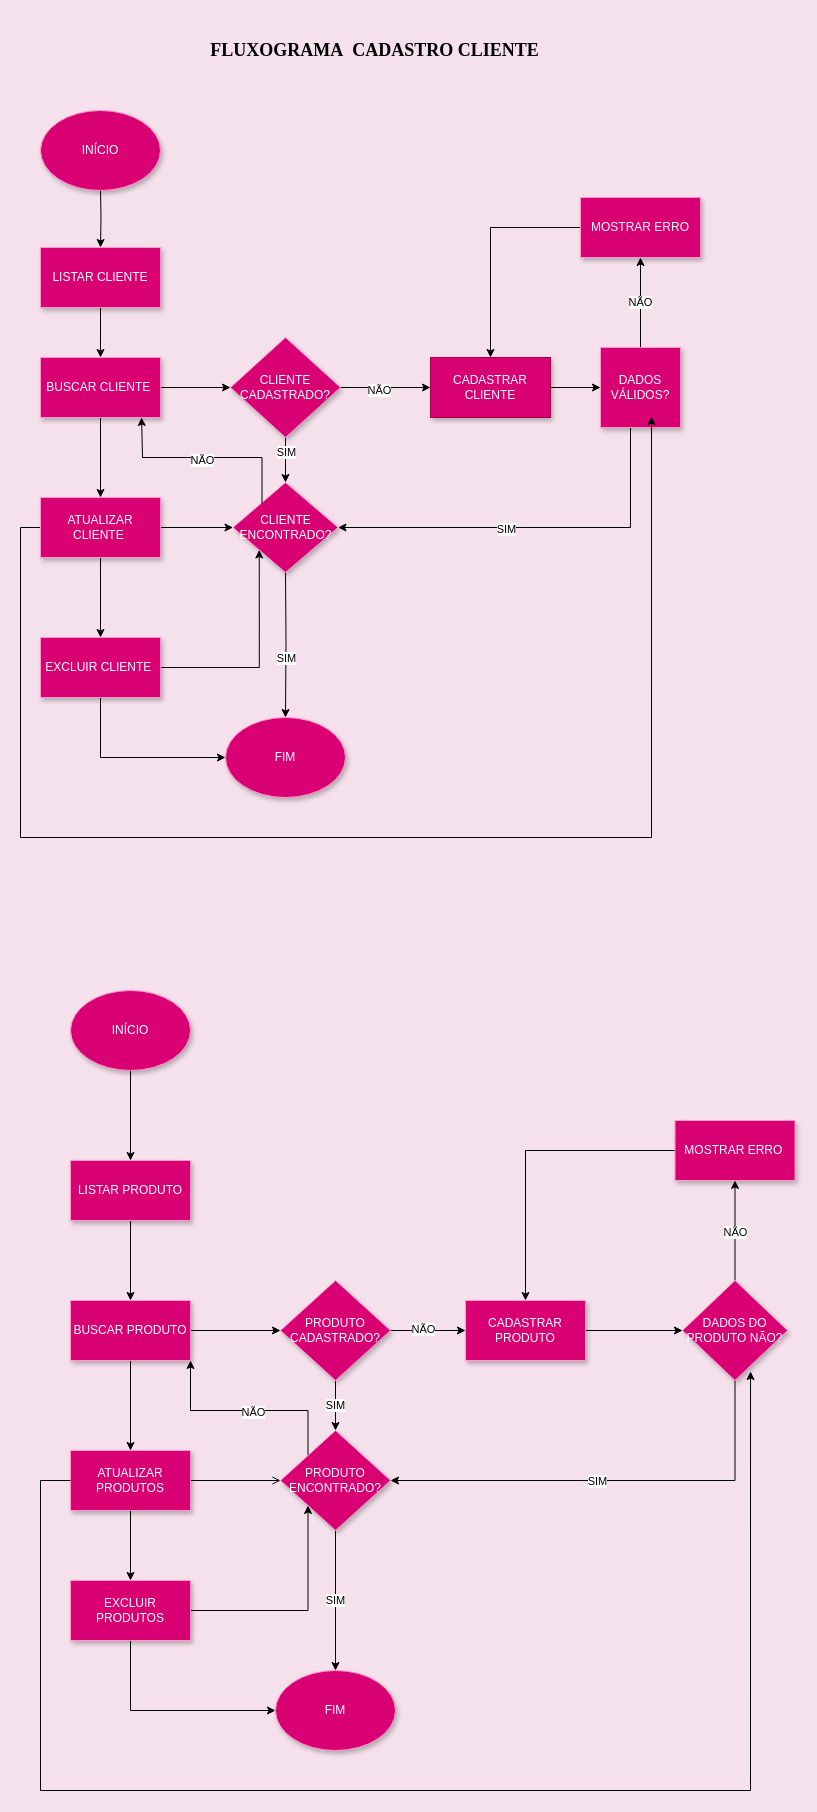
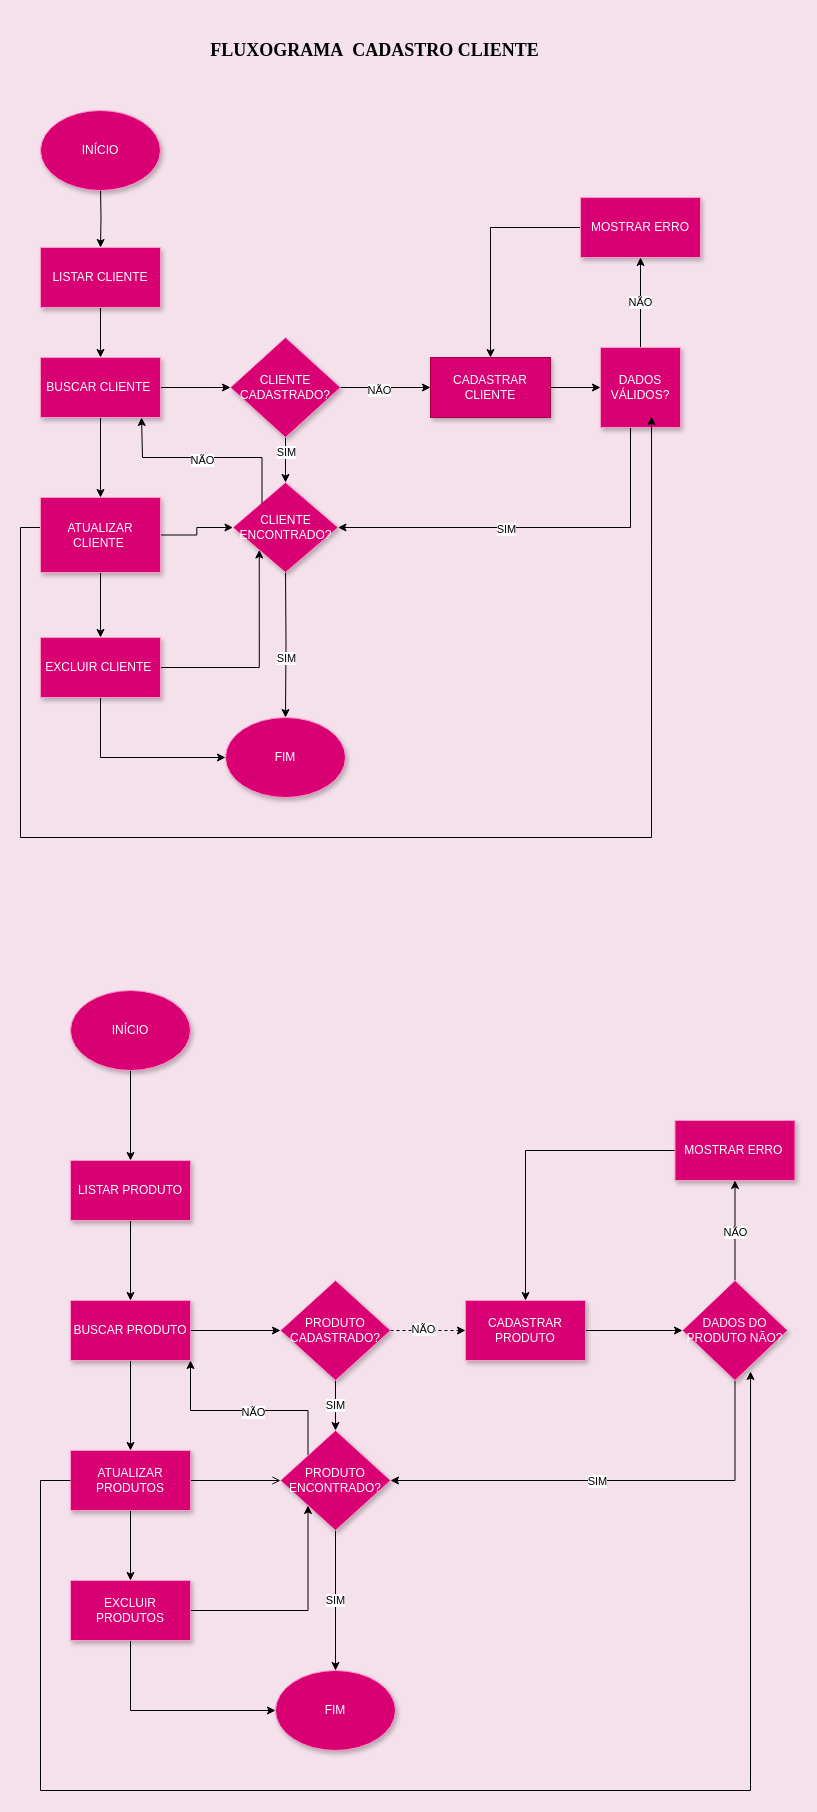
- <mxCell id="27" value="ATUALIZAR CLIENTE&amp;nbsp;" style="whiteSpace=wrap;html=1;rounded=0;fillColor=#d80073;fontColor=#ffffff;strokeColor=#FF99CC;shadow=1;" parent="1" vertex="1"><mxGeometry x="40" y="497" width="120" height="60" as="geometry" /></mxCell>
+ <mxCell id="27" value="ATUALIZAR CLIENTE&amp;nbsp;" style="whiteSpace=wrap;html=1;rounded=0;fillColor=#d80073;fontColor=#ffffff;strokeColor=#FF99CC;shadow=1;" parent="1" vertex="1"><mxGeometry x="40" y="497" width="120" height="75" as="geometry" /></mxCell>
- <mxCell id="49" value="" style="edgeStyle=orthogonalEdgeStyle;rounded=0;orthogonalLoop=1;jettySize=auto;html=1;" edge="1" parent="1" source="52" target="54"><mxGeometry relative="1" as="geometry" /></mxCell>
+ <mxCell id="49" value="" style="edgeStyle=orthogonalEdgeStyle;rounded=0;orthogonalLoop=1;jettySize=auto;html=1;dashed=1;" edge="1" parent="1" source="52" target="54"><mxGeometry relative="1" as="geometry" /></mxCell>
